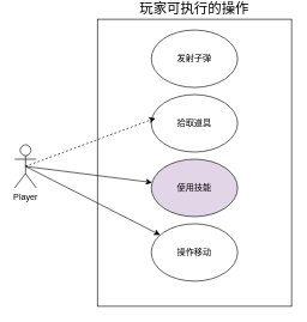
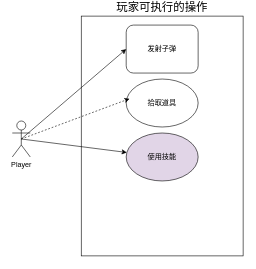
- <mxCell id="4" value="发射子弹" style="ellipse;whiteSpace=wrap;html=1;" vertex="1" parent="1"><mxGeometry x="210" y="35" width="120" height="80" as="geometry" /></mxCell>
+ <mxCell id="4" value="发射子弹" style="whiteSpace=wrap;html=1;rounded=1;" vertex="1" parent="1"><mxGeometry x="210" y="35" width="120" height="80" as="geometry" /></mxCell>
+ <mxCell id="8" value="" style="endArrow=classic;html=1;rounded=0;exitX=0.5;exitY=0.5;exitDx=0;exitDy=0;exitPerimeter=0;entryX=0;entryY=0.5;entryDx=0;entryDy=0;" edge="1" parent="1" source="2" target="4"><mxGeometry width="50" height="50" relative="1" as="geometry"><mxPoint x="60" y="205" as="sourcePoint" /><mxPoint x="110" y="155" as="targetPoint" /></mxGeometry></mxCell>
- <mxCell id="11" value="" style="endArrow=classic;html=1;rounded=0;exitX=0.5;exitY=0.5;exitDx=0;exitDy=0;exitPerimeter=0;" edge="1" parent="1" source="2" target="7"><mxGeometry width="50" height="50" relative="1" as="geometry"><mxPoint x="45" y="235" as="sourcePoint" /><mxPoint x="221" y="257" as="targetPoint" /></mxGeometry></mxCell>
- <mxCell id="7" value="操作移动" style="ellipse;whiteSpace=wrap;html=1;" vertex="1" parent="1"><mxGeometry x="210" y="305" width="120" height="80" as="geometry" /></mxCell>
